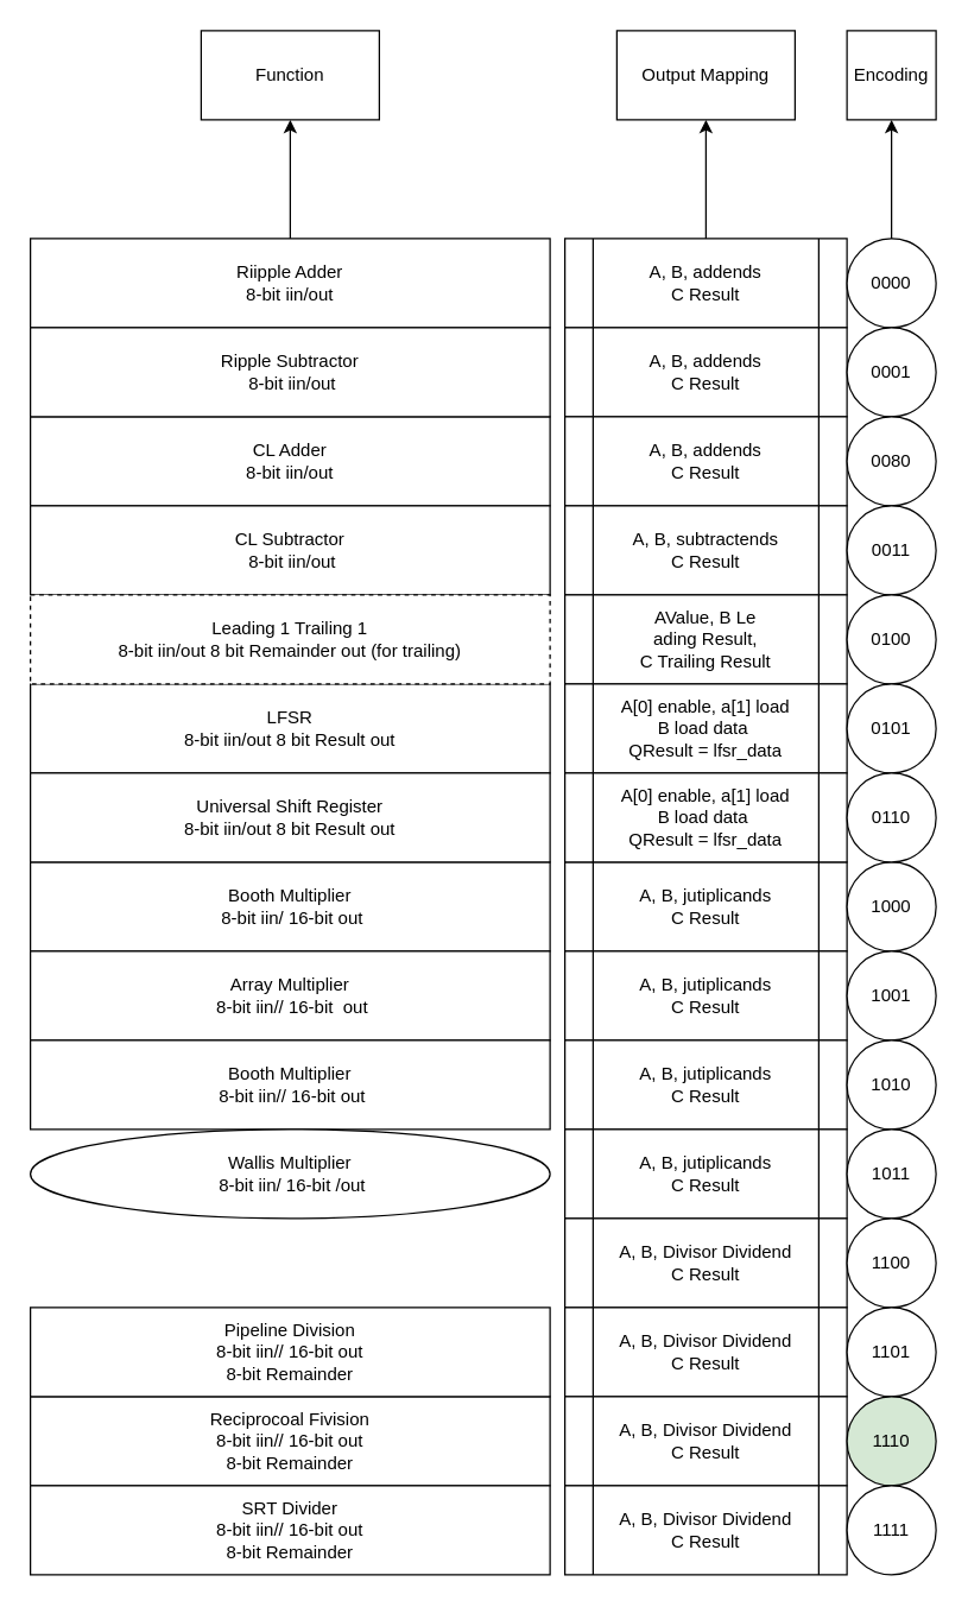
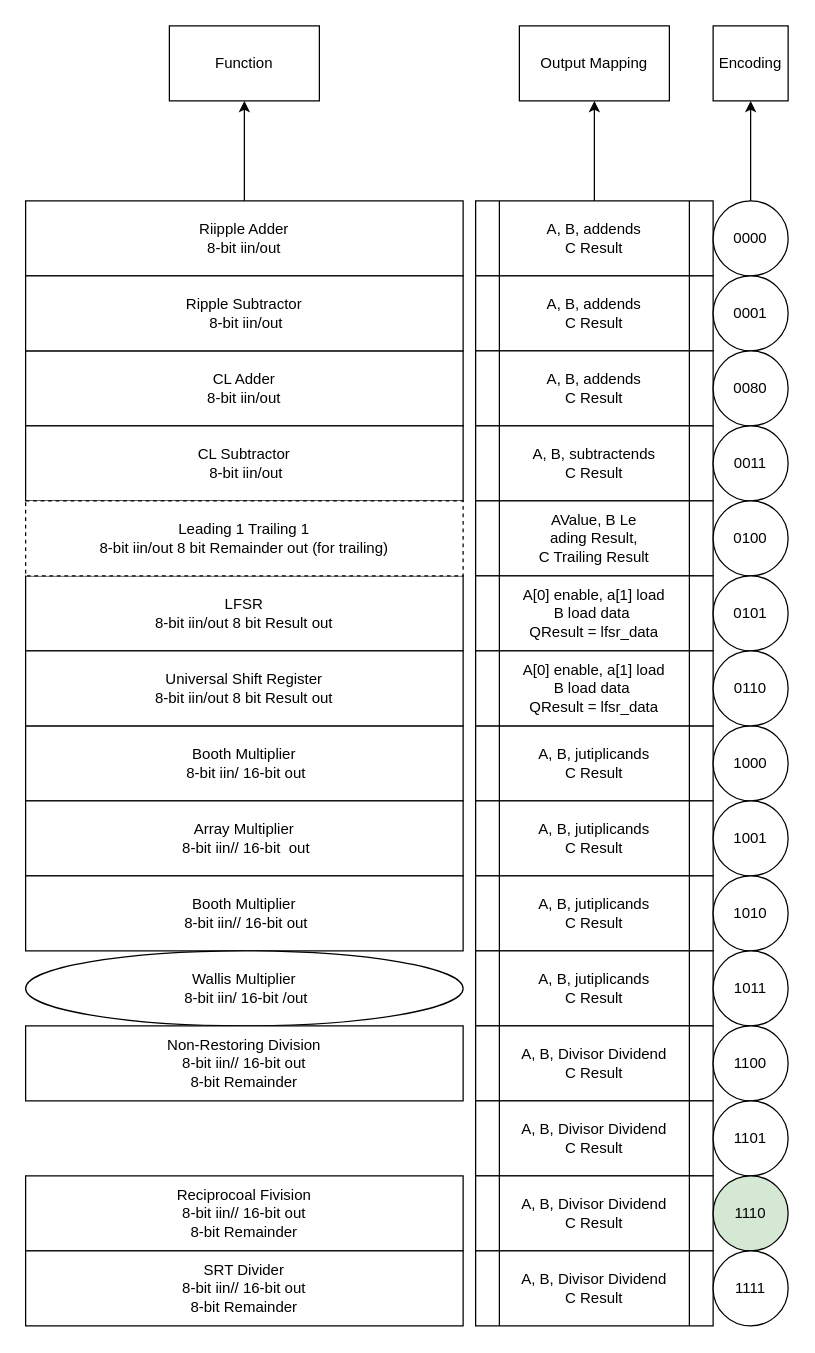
+ <mxCell id="14" value="Non-Restoring Division&lt;br&gt;8-bit iin// 16-bit&amp;nbsp;out &lt;br&gt;8-bit Remainder" style="rounded=0;whiteSpace=wrap;html=1;" vertex="1" parent="1"><mxGeometry x="20" y="820" width="350" height="60" as="geometry" /></mxCell>
- <mxCell id="15" value="Pipeline Division&lt;br&gt;8-bit iin// 16-bit&amp;nbsp;out &lt;br&gt;8-bit Remainder" style="rounded=0;whiteSpace=wrap;html=1;" vertex="1" parent="1"><mxGeometry x="20" y="880" width="350" height="60" as="geometry" /></mxCell>
